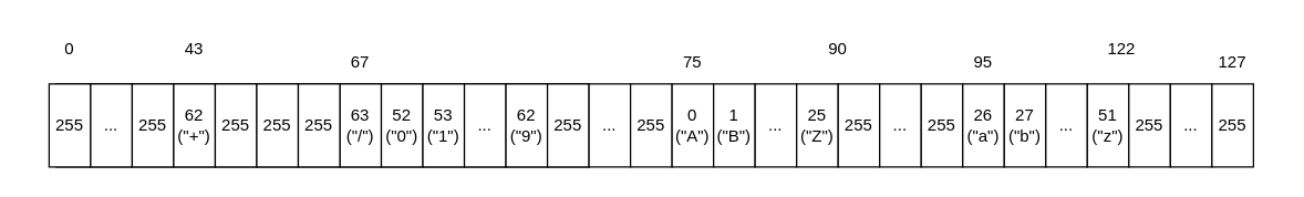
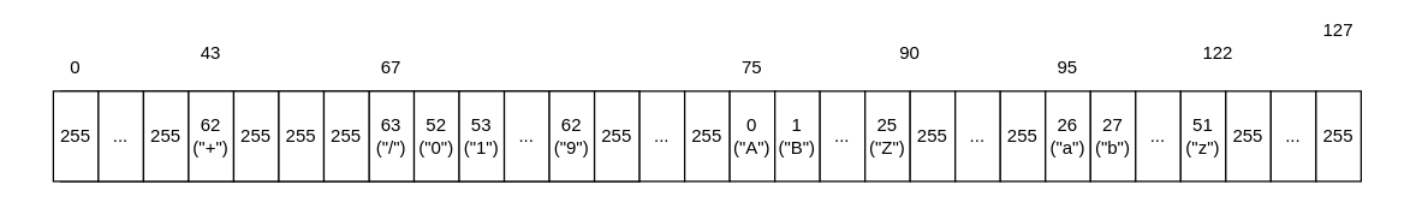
- <mxCell id="15" value="0" style="text;html=1;strokeColor=none;fillColor=none;align=center;verticalAlign=middle;whiteSpace=wrap;rounded=0;" vertex="1" parent="1"><mxGeometry x="20" y="20" width="60" height="30" as="geometry" /></mxCell>
+ <mxCell id="15" value="0" style="text;html=1;strokeColor=none;fillColor=none;align=center;verticalAlign=middle;whiteSpace=wrap;rounded=0;" vertex="1" parent="1"><mxGeometry y="30" width="60" height="30" as="geometry" x="20" /></mxCell>
- <mxCell id="39" value="127" style="text;html=1;strokeColor=none;fillColor=none;align=center;verticalAlign=middle;whiteSpace=wrap;rounded=0;" vertex="1" parent="1"><mxGeometry x="860" y="30" width="60" height="30" as="geometry" /></mxCell>
+ <mxCell id="39" value="127" style="text;html=1;strokeColor=none;fillColor=none;align=center;verticalAlign=middle;whiteSpace=wrap;rounded=0;" vertex="1" parent="1"><mxGeometry x="860" y="5" width="60" height="30" as="geometry" /></mxCell>
